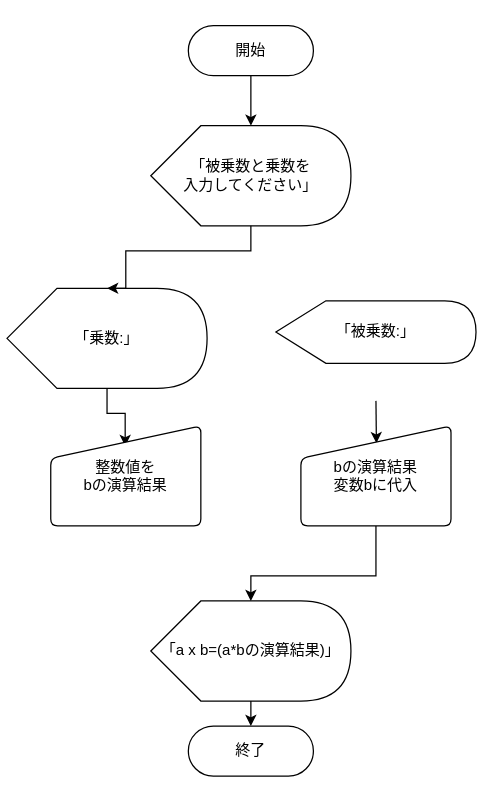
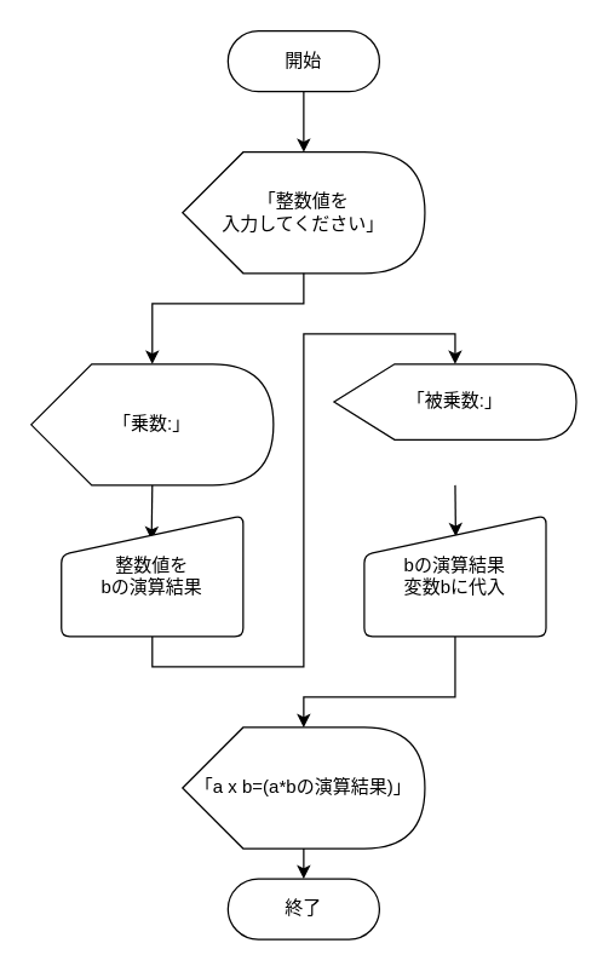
- <mxCell id="4" value="&lt;div&gt;「被乗数と乗数を&lt;/div&gt;&lt;div&gt;入力してください」&lt;/div&gt;" style="shape=display;whiteSpace=wrap;html=1;" vertex="1" parent="1"><mxGeometry x="120" y="100" width="160" height="80" as="geometry" /></mxCell>
+ <mxCell id="4" value="&lt;div&gt;「整数値を&lt;/div&gt;&lt;div&gt;入力してください」&lt;/div&gt;" style="shape=display;whiteSpace=wrap;html=1;" vertex="1" parent="1"><mxGeometry x="120" y="100" width="160" height="80" as="geometry" /></mxCell>
- <mxCell id="6" value="&lt;div&gt;「乗数:」&lt;/div&gt;" style="shape=display;whiteSpace=wrap;html=1;" vertex="1" parent="1"><mxGeometry x="5" y="230" width="160" height="80" as="geometry" /></mxCell>
+ <mxCell id="6" value="&lt;div&gt;「乗数:」&lt;/div&gt;" style="shape=display;whiteSpace=wrap;html=1;" vertex="1" parent="1"><mxGeometry x="20" y="240" width="160" height="80" as="geometry" /></mxCell>
+ <mxCell id="14" style="edgeStyle=orthogonalEdgeStyle;rounded=0;orthogonalLoop=1;jettySize=auto;html=1;exitX=0.5;exitY=1;exitDx=0;exitDy=0;entryX=0;entryY=0;entryDx=80;entryDy=0;entryPerimeter=0;" edge="1" parent="1" source="9" target="8"><mxGeometry relative="1" as="geometry"><Array as="points"><mxPoint x="100" y="440" /><mxPoint y="440" x="200" /><mxPoint y="220" x="200" /><mxPoint x="300" y="220" /></Array></mxGeometry></mxCell>
